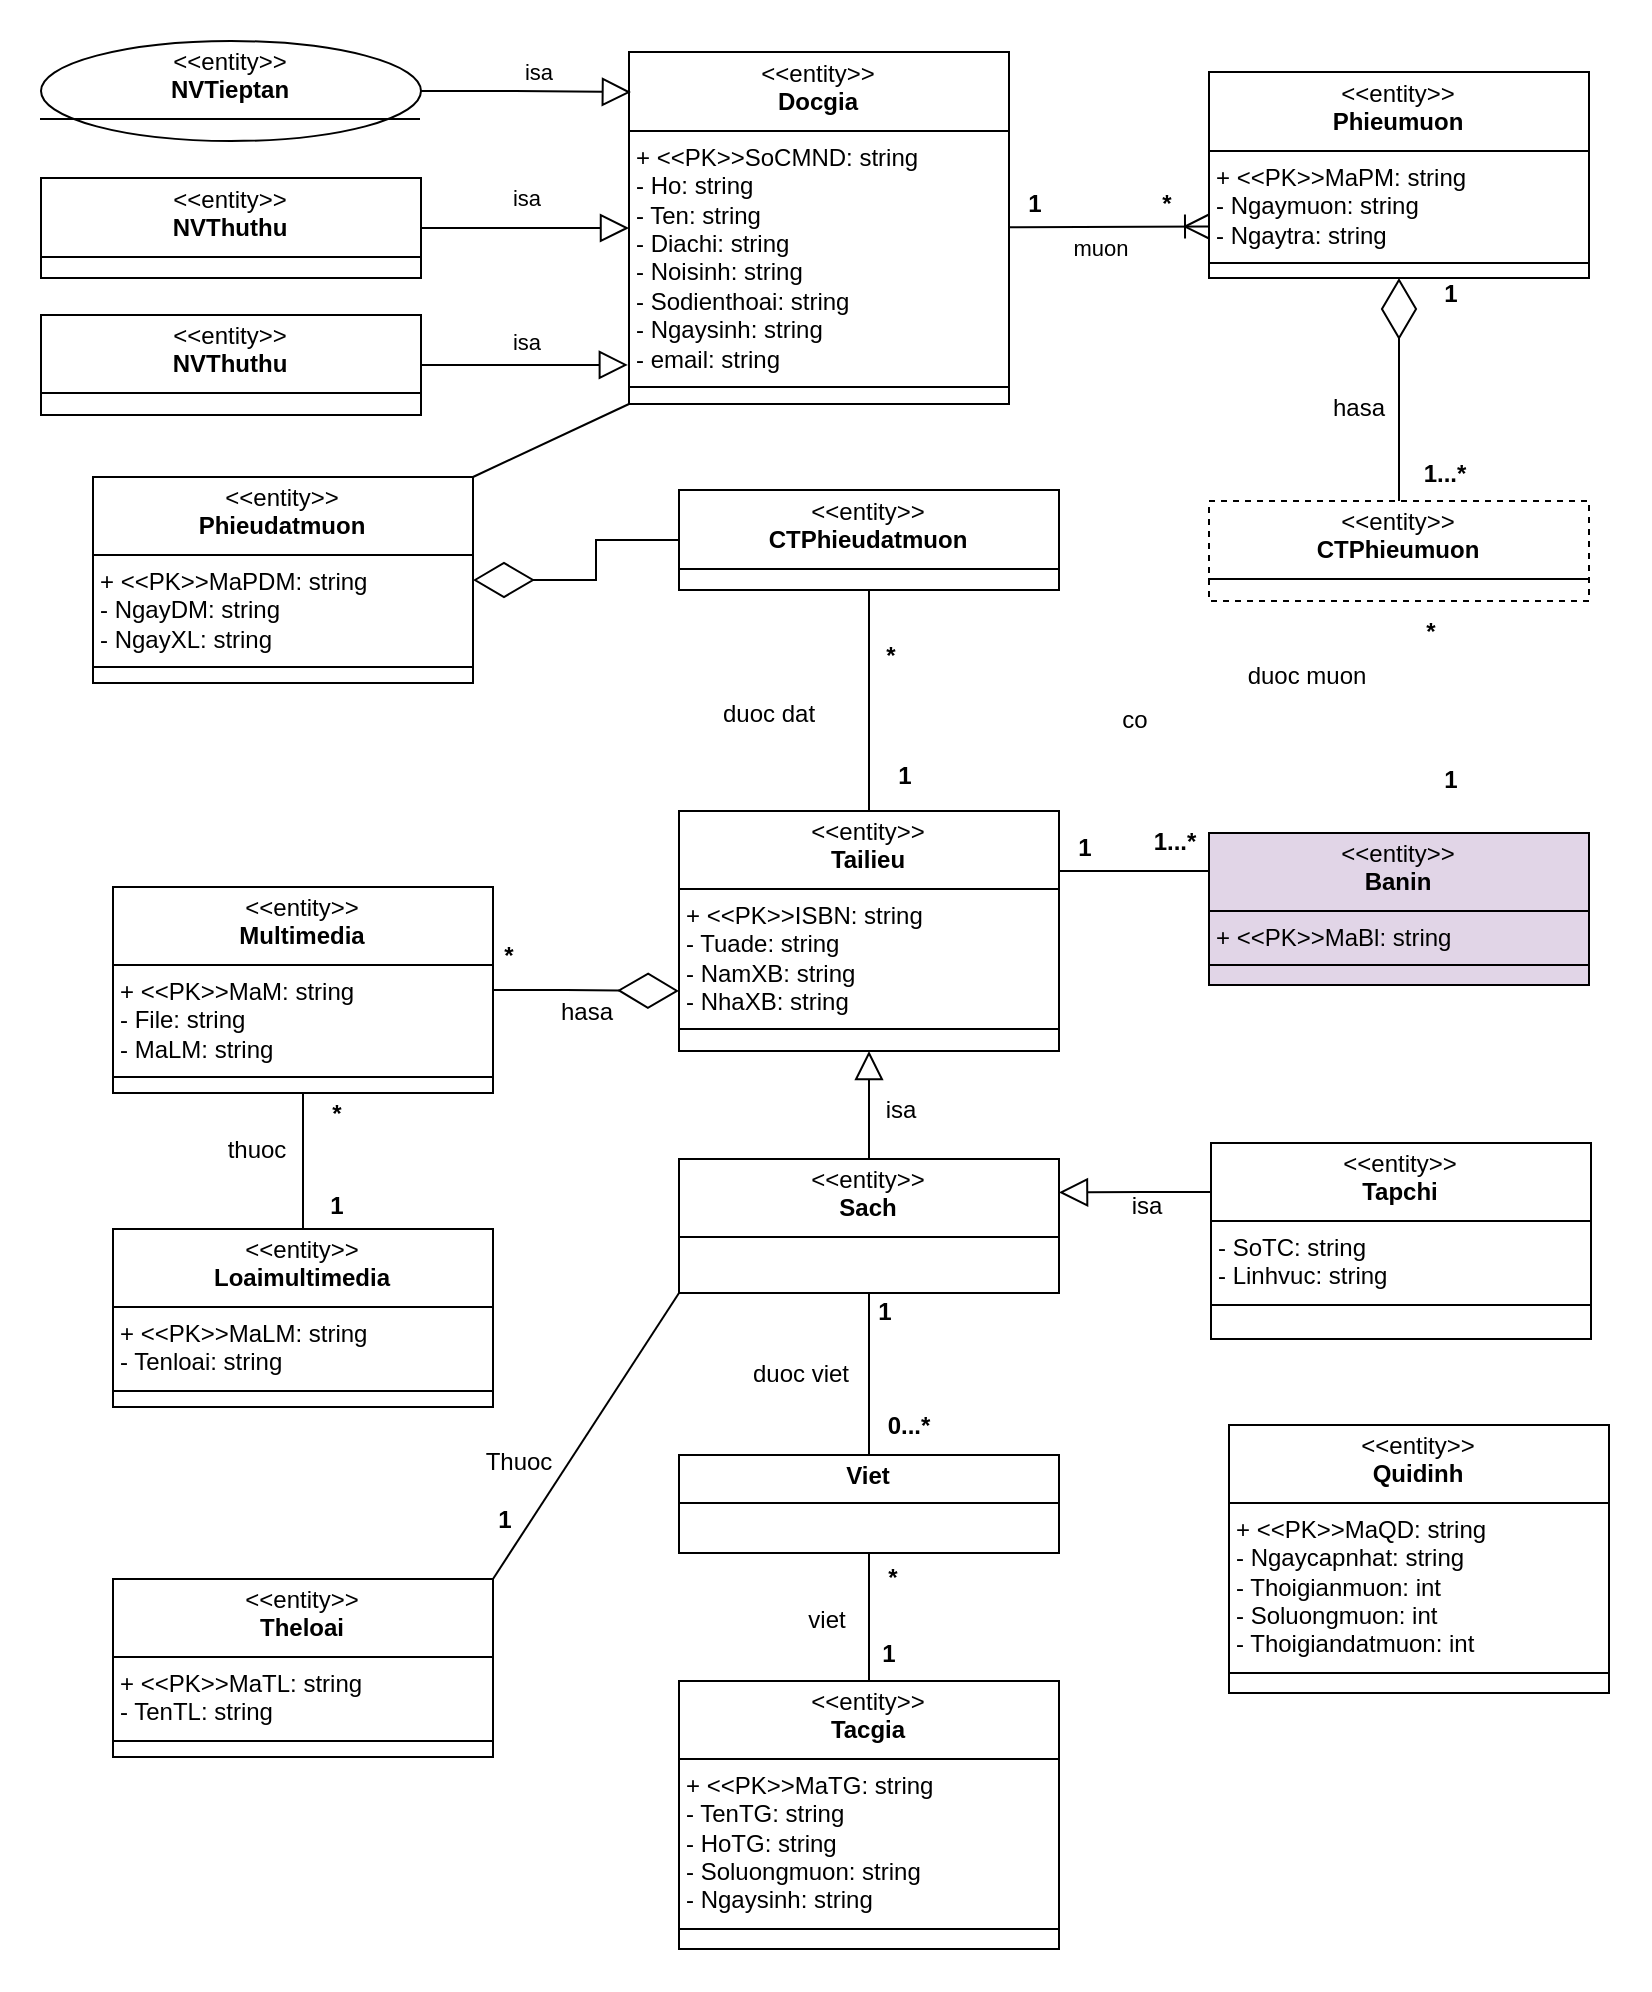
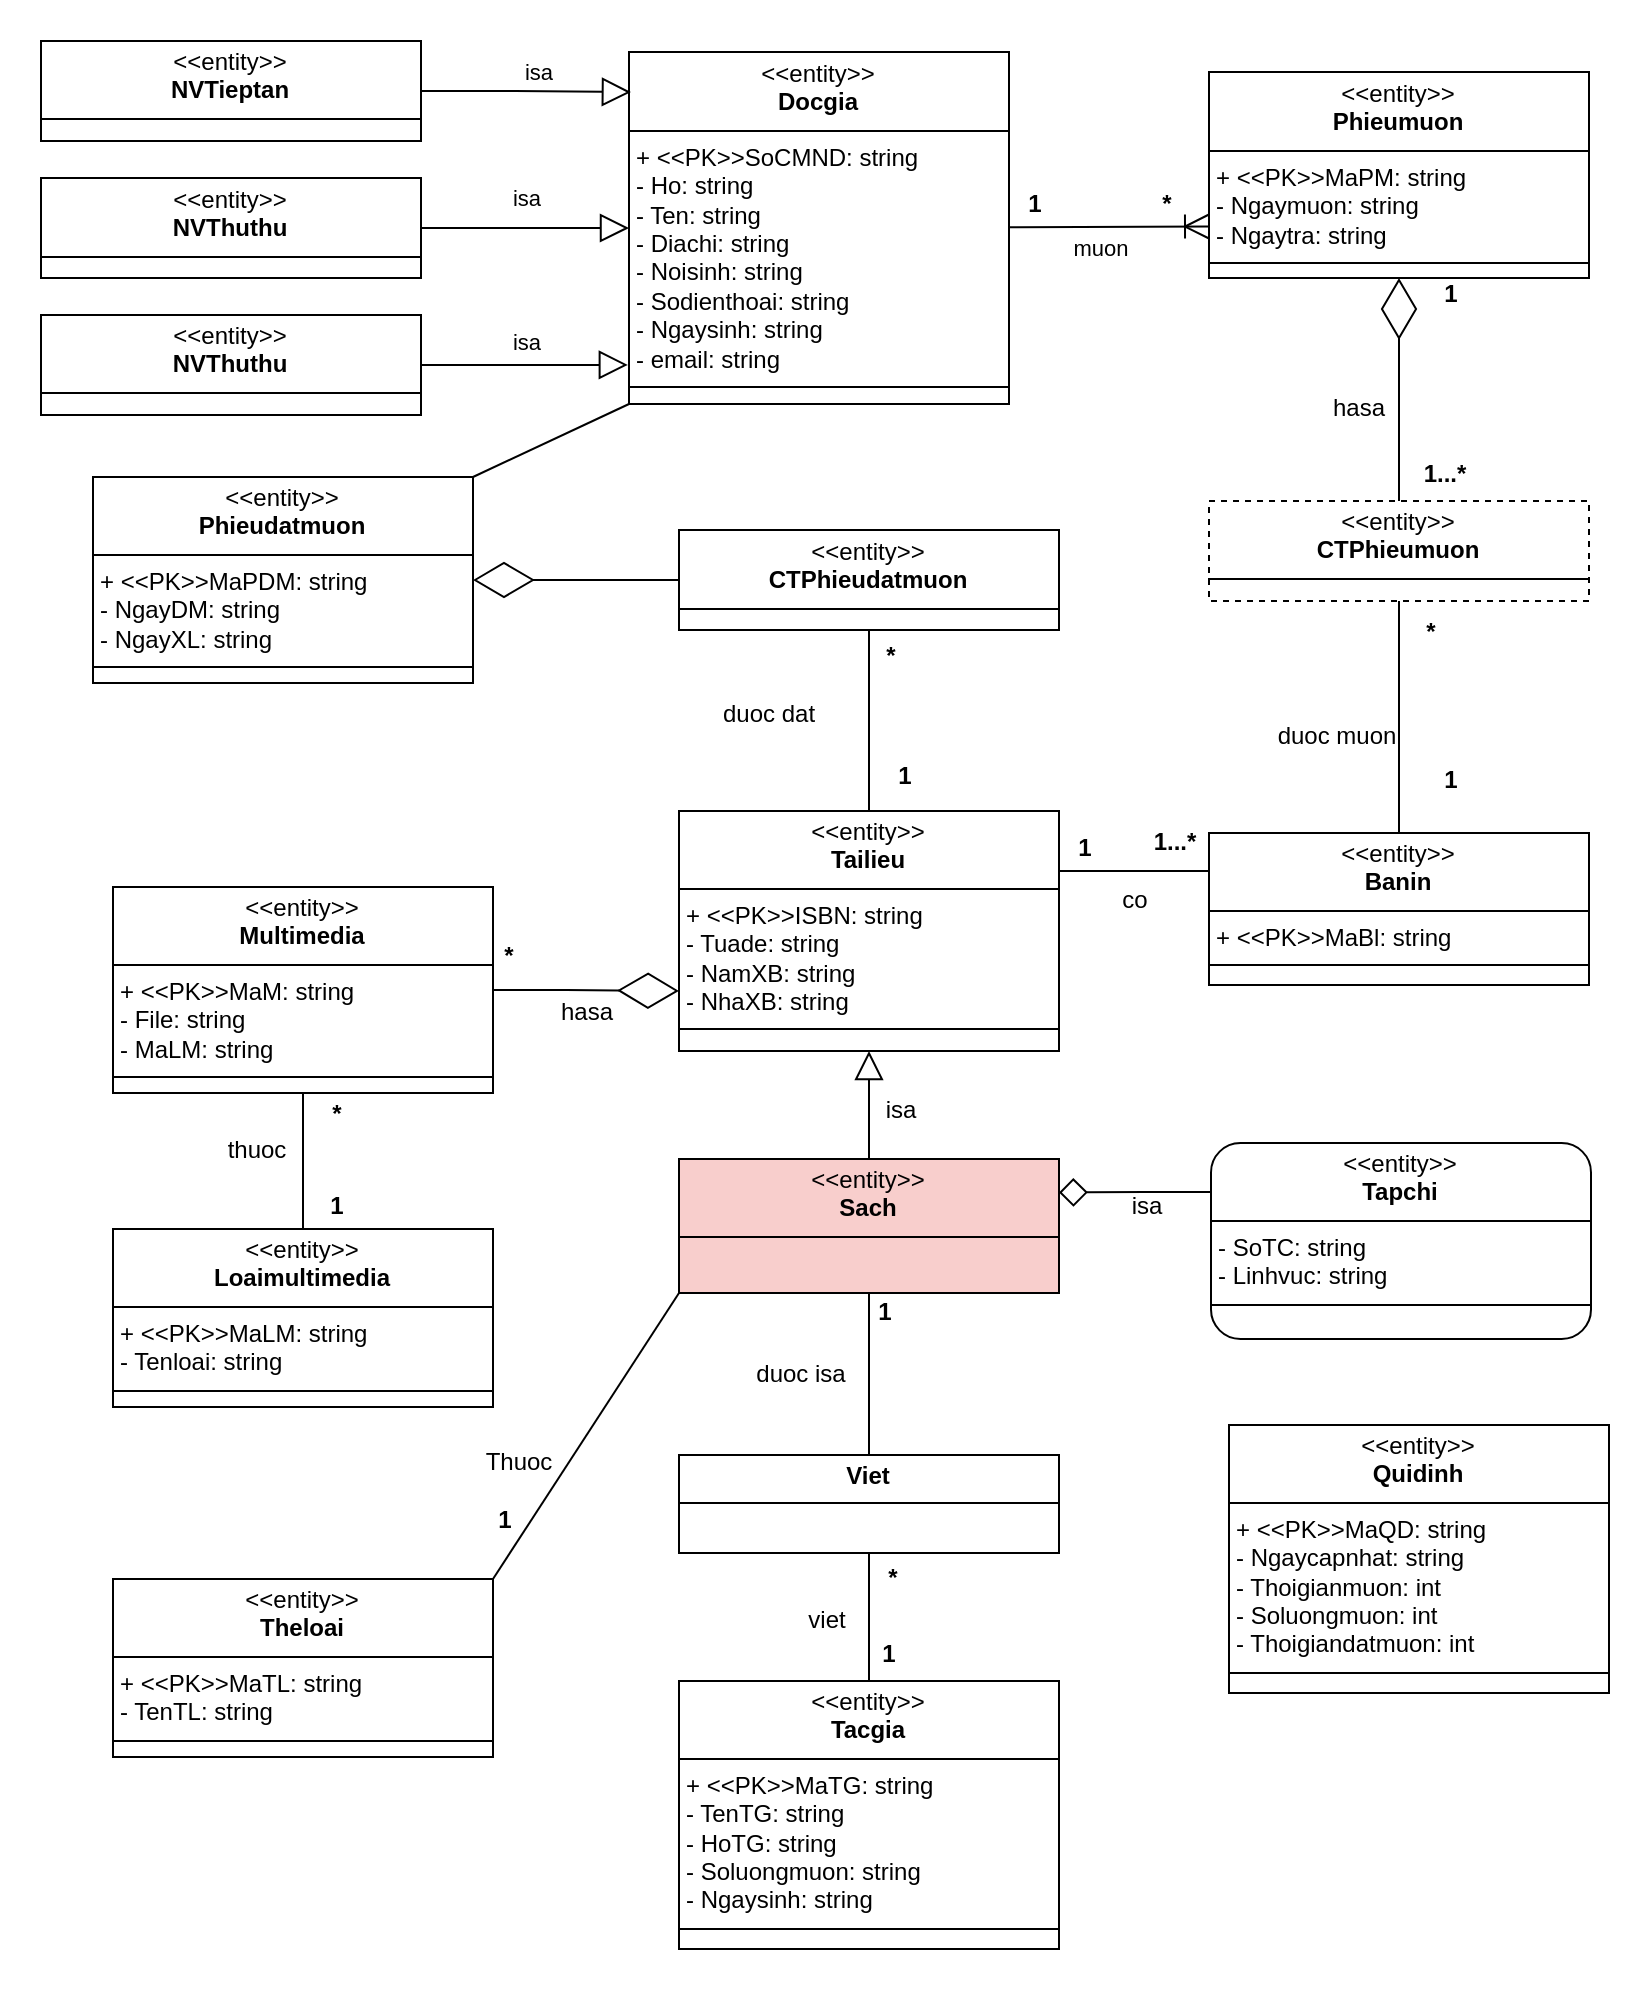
- <mxCell id="9" value="&lt;p style=&quot;margin:0px;margin-top:4px;text-align:center;&quot;&gt;&amp;lt;&amp;lt;entity&amp;gt;&amp;gt;&lt;br&gt;&lt;b&gt;NVTieptan&lt;/b&gt;&lt;/p&gt;&lt;hr size=&quot;1&quot; style=&quot;border-style:solid;&quot;&gt;&lt;p style=&quot;margin:0px;margin-left:4px;&quot;&gt;&lt;/p&gt;&lt;p style=&quot;margin:0px;margin-left:4px;&quot;&gt;&lt;br&gt;&lt;/p&gt;" style="ellipse;verticalAlign=top;align=left;overflow=fill;html=1;whiteSpace=wrap;" parent="1" vertex="1"><mxGeometry x="20" y="20" width="190" height="50" as="geometry" /></mxCell>
+ <mxCell id="9" value="&lt;p style=&quot;margin:0px;margin-top:4px;text-align:center;&quot;&gt;&amp;lt;&amp;lt;entity&amp;gt;&amp;gt;&lt;br&gt;&lt;b&gt;NVTieptan&lt;/b&gt;&lt;/p&gt;&lt;hr size=&quot;1&quot; style=&quot;border-style:solid;&quot;&gt;&lt;p style=&quot;margin:0px;margin-left:4px;&quot;&gt;&lt;/p&gt;&lt;p style=&quot;margin:0px;margin-left:4px;&quot;&gt;&lt;br&gt;&lt;/p&gt;" style="verticalAlign=top;align=left;overflow=fill;html=1;whiteSpace=wrap;" parent="1" vertex="1"><mxGeometry x="20" y="20" width="190" height="50" as="geometry" /></mxCell>
- <mxCell id="38" value="&lt;p style=&quot;margin:0px;margin-top:4px;text-align:center;&quot;&gt;&amp;lt;&amp;lt;entity&amp;gt;&amp;gt;&lt;br&gt;&lt;b&gt;CTPhieudatmuon&lt;/b&gt;&lt;/p&gt;&lt;hr size=&quot;1&quot; style=&quot;border-style:solid;&quot;&gt;&lt;p style=&quot;margin:0px;margin-left:4px;&quot;&gt;&lt;/p&gt;&lt;p style=&quot;margin:0px;margin-left:4px;&quot;&gt;&lt;br&gt;&lt;/p&gt;" style="verticalAlign=top;align=left;overflow=fill;html=1;whiteSpace=wrap;" parent="1" vertex="1"><mxGeometry x="339" y="244.5" width="190" height="50" as="geometry" /></mxCell>
+ <mxCell id="38" value="&lt;p style=&quot;margin:0px;margin-top:4px;text-align:center;&quot;&gt;&amp;lt;&amp;lt;entity&amp;gt;&amp;gt;&lt;br&gt;&lt;b&gt;CTPhieudatmuon&lt;/b&gt;&lt;/p&gt;&lt;hr size=&quot;1&quot; style=&quot;border-style:solid;&quot;&gt;&lt;p style=&quot;margin:0px;margin-left:4px;&quot;&gt;&lt;/p&gt;&lt;p style=&quot;margin:0px;margin-left:4px;&quot;&gt;&lt;br&gt;&lt;/p&gt;" style="verticalAlign=top;align=left;overflow=fill;html=1;whiteSpace=wrap;" parent="1" vertex="1"><mxGeometry x="339" y="264.5" width="190" height="50" as="geometry" /></mxCell>
- <mxCell id="46" value="duoc muon" style="text;html=1;align=center;verticalAlign=middle;resizable=0;points=[];autosize=1;strokeColor=none;fillColor=none;" parent="1" vertex="1"><mxGeometry x="614" y="325" width="77" height="26" as="geometry" /></mxCell>
+ <mxCell id="46" value="duoc muon" style="text;html=1;align=center;verticalAlign=middle;resizable=0;points=[];autosize=1;strokeColor=none;fillColor=none;" parent="1" vertex="1"><mxGeometry x="629" y="355" width="77" height="26" as="geometry" /></mxCell>
+ <mxCell id="15" style="edgeStyle=orthogonalEdgeStyle;rounded=0;orthogonalLoop=1;jettySize=auto;html=1;exitX=0.5;exitY=0;exitDx=0;exitDy=0;endArrow=none;endFill=0;entryX=0.5;entryY=1;entryDx=0;entryDy=0;" parent="1" source="22" target="14" edge="1"><mxGeometry relative="1" as="geometry"><mxPoint x="700" y="410" as="sourcePoint" /><mxPoint x="699" y="228" as="targetPoint" /></mxGeometry></mxCell>
- <mxCell id="49" value="co" style="text;html=1;align=center;verticalAlign=middle;resizable=0;points=[];autosize=1;strokeColor=none;fillColor=none;" parent="1" vertex="1"><mxGeometry x="551" y="347" width="31" height="26" as="geometry" /></mxCell>
+ <mxCell id="49" value="co" style="text;html=1;align=center;verticalAlign=middle;resizable=0;points=[];autosize=1;strokeColor=none;fillColor=none;" parent="1" vertex="1"><mxGeometry x="551" y="437" width="31" height="26" as="geometry" /></mxCell>
- <mxCell id="22" value="&lt;p style=&quot;margin:0px;margin-top:4px;text-align:center;&quot;&gt;&amp;lt;&amp;lt;entity&amp;gt;&amp;gt;&lt;br&gt;&lt;b&gt;Banin&lt;/b&gt;&lt;/p&gt;&lt;hr size=&quot;1&quot; style=&quot;border-style:solid;&quot;&gt;&lt;p style=&quot;margin:0px;margin-left:4px;&quot;&gt;+ &amp;lt;&amp;lt;PK&amp;gt;&amp;gt;MaBl: string&lt;/p&gt;&lt;hr size=&quot;1&quot; style=&quot;border-style:solid;&quot;&gt;&lt;p style=&quot;margin:0px;margin-left:4px;&quot;&gt;&lt;br&gt;&lt;/p&gt;" style="verticalAlign=top;align=left;overflow=fill;html=1;whiteSpace=wrap;fillColor=#e1d5e7;" parent="1" vertex="1"><mxGeometry x="604" y="416" width="190" height="76" as="geometry" /></mxCell>
+ <mxCell id="22" value="&lt;p style=&quot;margin:0px;margin-top:4px;text-align:center;&quot;&gt;&amp;lt;&amp;lt;entity&amp;gt;&amp;gt;&lt;br&gt;&lt;b&gt;Banin&lt;/b&gt;&lt;/p&gt;&lt;hr size=&quot;1&quot; style=&quot;border-style:solid;&quot;&gt;&lt;p style=&quot;margin:0px;margin-left:4px;&quot;&gt;+ &amp;lt;&amp;lt;PK&amp;gt;&amp;gt;MaBl: string&lt;/p&gt;&lt;hr size=&quot;1&quot; style=&quot;border-style:solid;&quot;&gt;&lt;p style=&quot;margin:0px;margin-left:4px;&quot;&gt;&lt;br&gt;&lt;/p&gt;" style="verticalAlign=top;align=left;overflow=fill;html=1;whiteSpace=wrap;" parent="1" vertex="1"><mxGeometry x="604" y="416" width="190" height="76" as="geometry" /></mxCell>
- <mxCell id="31" style="edgeStyle=orthogonalEdgeStyle;rounded=0;orthogonalLoop=1;jettySize=auto;html=1;exitX=0;exitY=0.25;exitDx=0;exitDy=0;entryX=1;entryY=0.25;entryDx=0;entryDy=0;endArrow=block;endFill=0;endSize=12;" parent="1" source="32" target="30" edge="1"><mxGeometry relative="1" as="geometry" /></mxCell>
+ <mxCell id="31" style="edgeStyle=orthogonalEdgeStyle;rounded=0;orthogonalLoop=1;jettySize=auto;html=1;exitX=0;exitY=0.25;exitDx=0;exitDy=0;entryX=1;entryY=0.25;entryDx=0;entryDy=0;endArrow=diamond;endFill=0;endSize=12;" parent="1" source="32" target="30" edge="1"><mxGeometry relative="1" as="geometry" /></mxCell>
- <mxCell id="30" value="&lt;p style=&quot;margin:0px;margin-top:4px;text-align:center;&quot;&gt;&amp;lt;&amp;lt;entity&amp;gt;&amp;gt;&lt;br&gt;&lt;b&gt;Sach&lt;/b&gt;&lt;/p&gt;&lt;hr size=&quot;1&quot; style=&quot;border-style:solid;&quot;&gt;&lt;p style=&quot;margin:0px;margin-left:4px;&quot;&gt;&lt;br&gt;&lt;/p&gt;" style="verticalAlign=top;align=left;overflow=fill;html=1;whiteSpace=wrap;" parent="1" vertex="1"><mxGeometry x="339" y="579" width="190" height="67" as="geometry" /></mxCell>
+ <mxCell id="30" value="&lt;p style=&quot;margin:0px;margin-top:4px;text-align:center;&quot;&gt;&amp;lt;&amp;lt;entity&amp;gt;&amp;gt;&lt;br&gt;&lt;b&gt;Sach&lt;/b&gt;&lt;/p&gt;&lt;hr size=&quot;1&quot; style=&quot;border-style:solid;&quot;&gt;&lt;p style=&quot;margin:0px;margin-left:4px;&quot;&gt;&lt;br&gt;&lt;/p&gt;" style="verticalAlign=top;align=left;overflow=fill;html=1;whiteSpace=wrap;fillColor=#f8cecc;" parent="1" vertex="1"><mxGeometry x="339" y="579" width="190" height="67" as="geometry" /></mxCell>
- <mxCell id="32" value="&lt;p style=&quot;margin:0px;margin-top:4px;text-align:center;&quot;&gt;&amp;lt;&amp;lt;entity&amp;gt;&amp;gt;&lt;br&gt;&lt;b&gt;Tapchi&lt;/b&gt;&lt;/p&gt;&lt;hr size=&quot;1&quot; style=&quot;border-style:solid;&quot;&gt;&lt;p style=&quot;margin:0px;margin-left:4px;&quot;&gt;- SoTC: string&lt;/p&gt;&lt;p style=&quot;margin:0px;margin-left:4px;&quot;&gt;- Linhvuc: string&lt;/p&gt;&lt;hr size=&quot;1&quot; style=&quot;border-style:solid;&quot;&gt;&lt;p style=&quot;margin:0px;margin-left:4px;&quot;&gt;&lt;br&gt;&lt;/p&gt;" style="verticalAlign=top;align=left;overflow=fill;html=1;whiteSpace=wrap;" parent="1" vertex="1"><mxGeometry x="605" y="571" width="190" height="98" as="geometry" /></mxCell>
+ <mxCell id="32" value="&lt;p style=&quot;margin:0px;margin-top:4px;text-align:center;&quot;&gt;&amp;lt;&amp;lt;entity&amp;gt;&amp;gt;&lt;br&gt;&lt;b&gt;Tapchi&lt;/b&gt;&lt;/p&gt;&lt;hr size=&quot;1&quot; style=&quot;border-style:solid;&quot;&gt;&lt;p style=&quot;margin:0px;margin-left:4px;&quot;&gt;- SoTC: string&lt;/p&gt;&lt;p style=&quot;margin:0px;margin-left:4px;&quot;&gt;- Linhvuc: string&lt;/p&gt;&lt;hr size=&quot;1&quot; style=&quot;border-style:solid;&quot;&gt;&lt;p style=&quot;margin:0px;margin-left:4px;&quot;&gt;&lt;br&gt;&lt;/p&gt;" style="verticalAlign=top;align=left;overflow=fill;html=1;whiteSpace=wrap;rounded=1;" parent="1" vertex="1"><mxGeometry x="605" y="571" width="190" height="98" as="geometry" /></mxCell>
- <mxCell id="62" value="duoc viet" style="text;html=1;align=center;verticalAlign=middle;resizable=0;points=[];autosize=1;strokeColor=none;fillColor=none;" parent="1" vertex="1"><mxGeometry x="367" y="674" width="66" height="26" as="geometry" /></mxCell>
+ <mxCell id="62" value="duoc isa" style="text;html=1;align=center;verticalAlign=middle;resizable=0;points=[];autosize=1;strokeColor=none;fillColor=none;" parent="1" vertex="1"><mxGeometry x="367" y="674" width="66" height="26" as="geometry" /></mxCell>
- <mxCell id="63" value="0...*" style="text;html=1;align=center;verticalAlign=middle;resizable=0;points=[];autosize=1;strokeColor=none;fillColor=none;fontStyle=1" parent="1" vertex="1"><mxGeometry x="434" y="700" width="39" height="26" as="geometry" /></mxCell>
